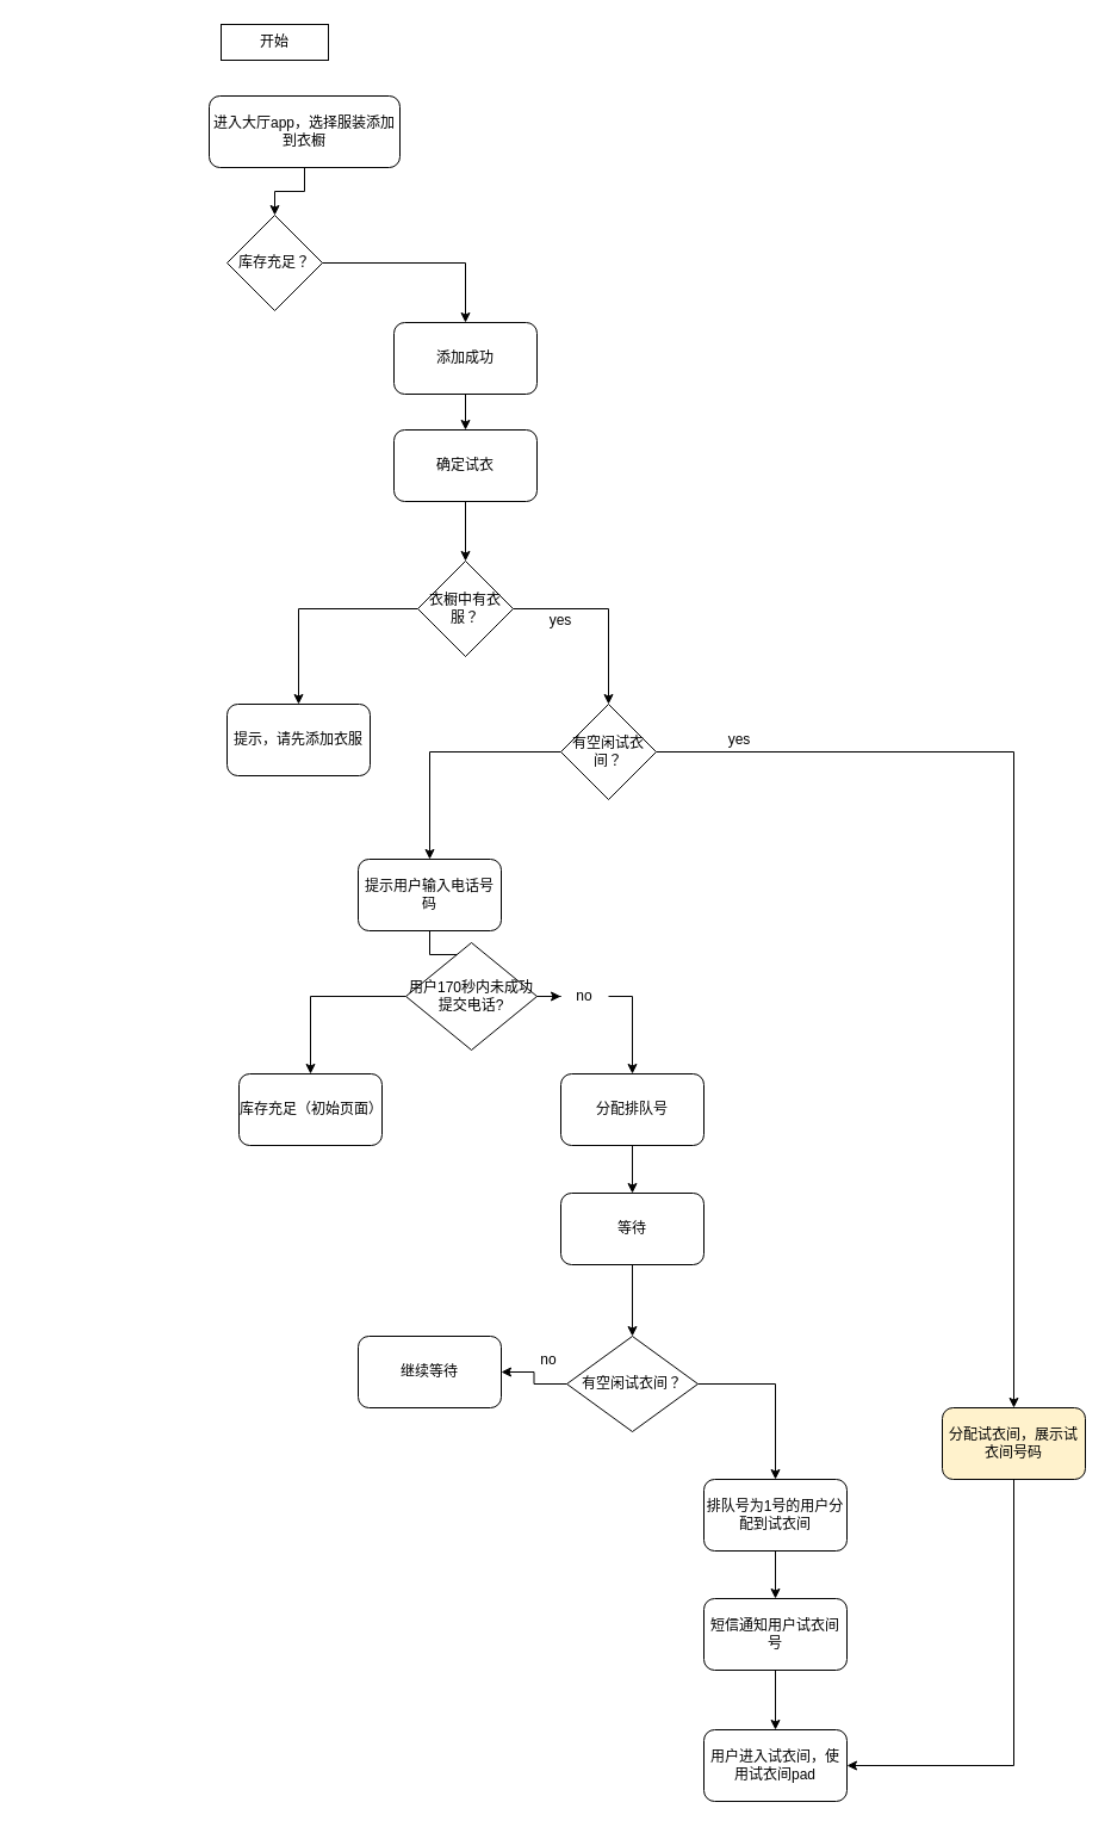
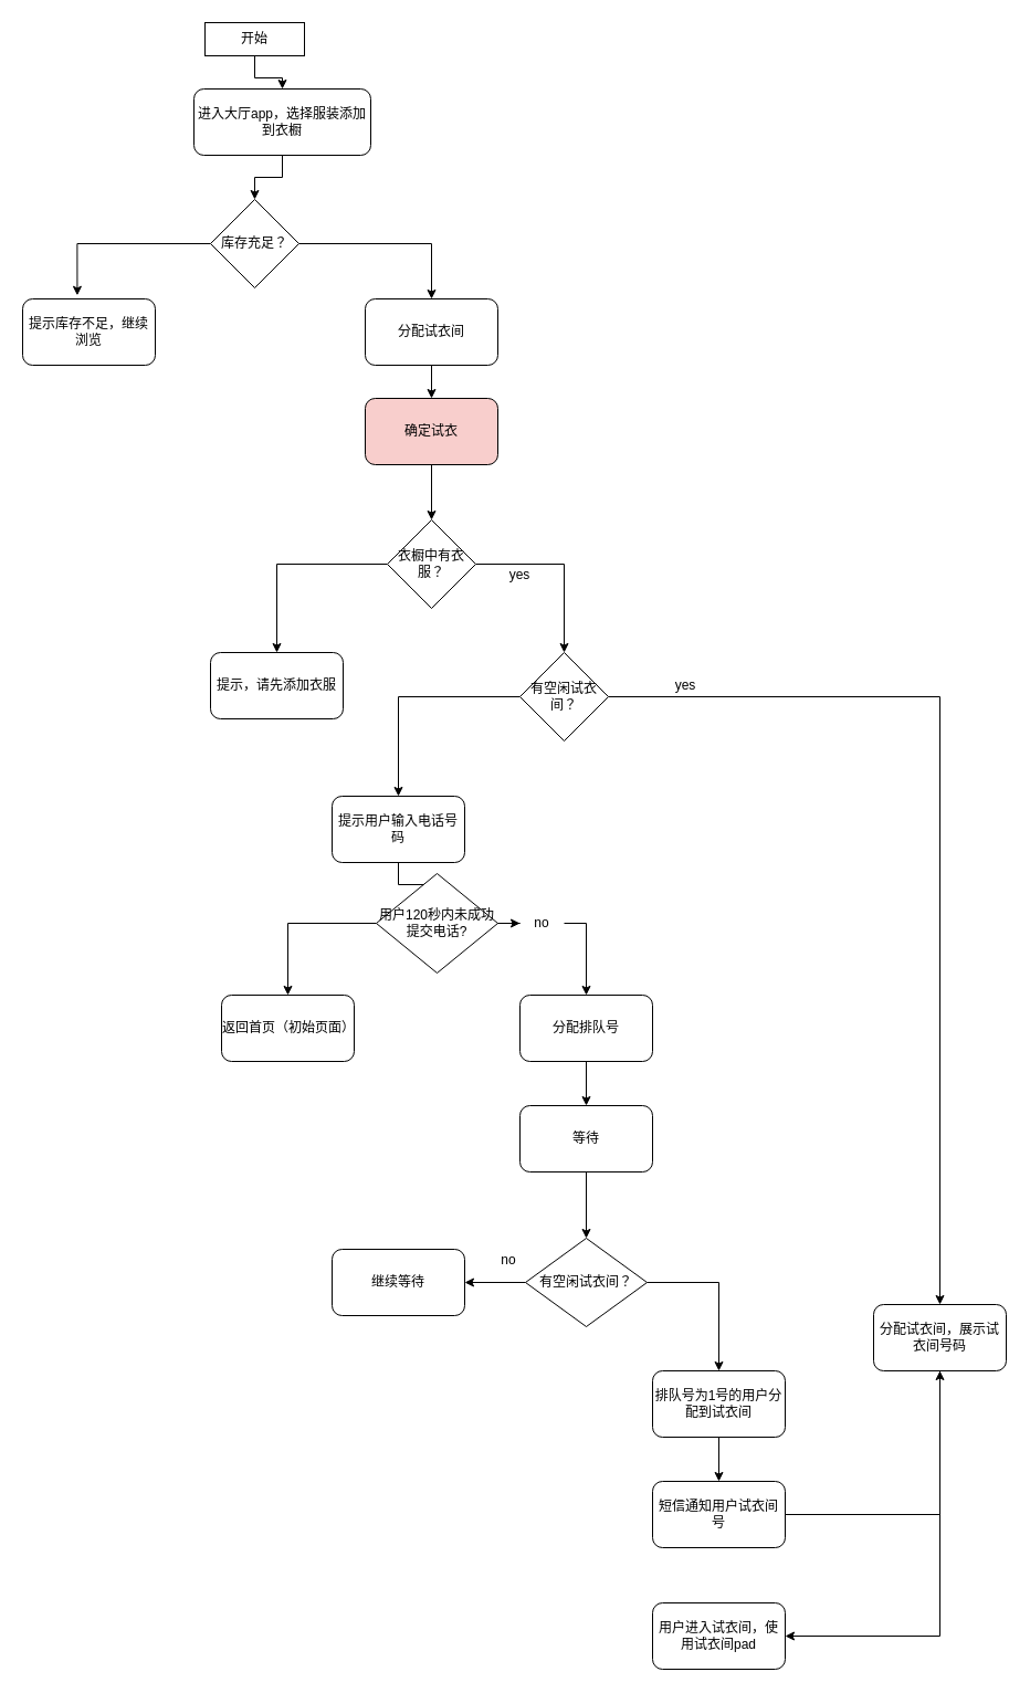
+ <mxCell id="4" value="" style="edgeStyle=orthogonalEdgeStyle;rounded=0;orthogonalLoop=1;jettySize=auto;html=1;" edge="1" parent="1" source="5" target="3"><mxGeometry relative="1" as="geometry" /></mxCell>
+ <mxCell id="6" style="edgeStyle=orthogonalEdgeStyle;rounded=0;orthogonalLoop=1;jettySize=auto;html=1;entryX=0.412;entryY=-0.053;entryDx=0;entryDy=0;entryPerimeter=0;" edge="1" parent="1" source="7" target="10"><mxGeometry relative="1" as="geometry" /></mxCell>
+ <mxCell id="10" value="提示库存不足，继续浏览" style="rounded=1;whiteSpace=wrap;html=1;" vertex="1" parent="1"><mxGeometry x="20" y="270" width="120" height="60" as="geometry" /></mxCell>
- <mxCell id="9" value="添加成功" style="rounded=1;whiteSpace=wrap;html=1;" vertex="1" parent="1"><mxGeometry x="330" y="270" width="120" height="60" as="geometry" /></mxCell>
+ <mxCell id="9" value="分配试衣间" style="rounded=1;whiteSpace=wrap;html=1;" vertex="1" parent="1"><mxGeometry x="330" y="270" width="120" height="60" as="geometry" /></mxCell>
- <mxCell id="12" value="确定试衣" style="rounded=1;whiteSpace=wrap;html=1;" vertex="1" parent="1"><mxGeometry x="330" y="360" width="120" height="60" as="geometry" /></mxCell>
+ <mxCell id="12" value="确定试衣" style="rounded=1;whiteSpace=wrap;html=1;fillColor=#f8cecc;" vertex="1" parent="1"><mxGeometry x="330" y="360" width="120" height="60" as="geometry" /></mxCell>
- <mxCell id="30" value="用户170秒内未成功提交电话?" style="rhombus;whiteSpace=wrap;html=1;" vertex="1" parent="1"><mxGeometry x="340" y="790" width="110" height="90" as="geometry" /></mxCell>
+ <mxCell id="30" value="用户120秒内未成功提交电话?" style="rhombus;whiteSpace=wrap;html=1;" vertex="1" parent="1"><mxGeometry x="340" y="790" width="110" height="90" as="geometry" /></mxCell>
- <mxCell id="31" value="库存充足（初始页面）" style="rounded=1;whiteSpace=wrap;html=1;" vertex="1" parent="1"><mxGeometry x="200" y="900" width="120" height="60" as="geometry" /></mxCell>
+ <mxCell id="31" value="返回首页（初始页面）" style="rounded=1;whiteSpace=wrap;html=1;" vertex="1" parent="1"><mxGeometry x="200" y="900" width="120" height="60" as="geometry" /></mxCell>
- <mxCell id="40" value="继续等待" style="rounded=1;whiteSpace=wrap;html=1;" vertex="1" parent="1"><mxGeometry x="300" y="1120" width="120" height="60" as="geometry" /></mxCell>
+ <mxCell id="40" value="继续等待" style="rounded=1;whiteSpace=wrap;html=1;" vertex="1" parent="1"><mxGeometry x="300" y="1130" width="120" height="60" as="geometry" /></mxCell>
- <mxCell id="22" value="分配试衣间，展示试衣间号码" style="rounded=1;whiteSpace=wrap;html=1;fillColor=#fff2cc;" vertex="1" parent="1"><mxGeometry x="790" y="1180" width="120" height="60" as="geometry" /></mxCell>
+ <mxCell id="22" value="分配试衣间，展示试衣间号码" style="rounded=1;whiteSpace=wrap;html=1;" vertex="1" parent="1"><mxGeometry x="790" y="1180" width="120" height="60" as="geometry" /></mxCell>
- <mxCell id="44" value="" style="edgeStyle=orthogonalEdgeStyle;rounded=0;orthogonalLoop=1;jettySize=auto;html=1;" edge="1" parent="1" source="45" target="46"><mxGeometry relative="1" as="geometry" /></mxCell>
+ <mxCell id="44" value="" style="edgeStyle=orthogonalEdgeStyle;rounded=0;orthogonalLoop=1;jettySize=auto;html=1;" edge="1" parent="1" source="45" target="22"><mxGeometry relative="1" as="geometry" /></mxCell>
